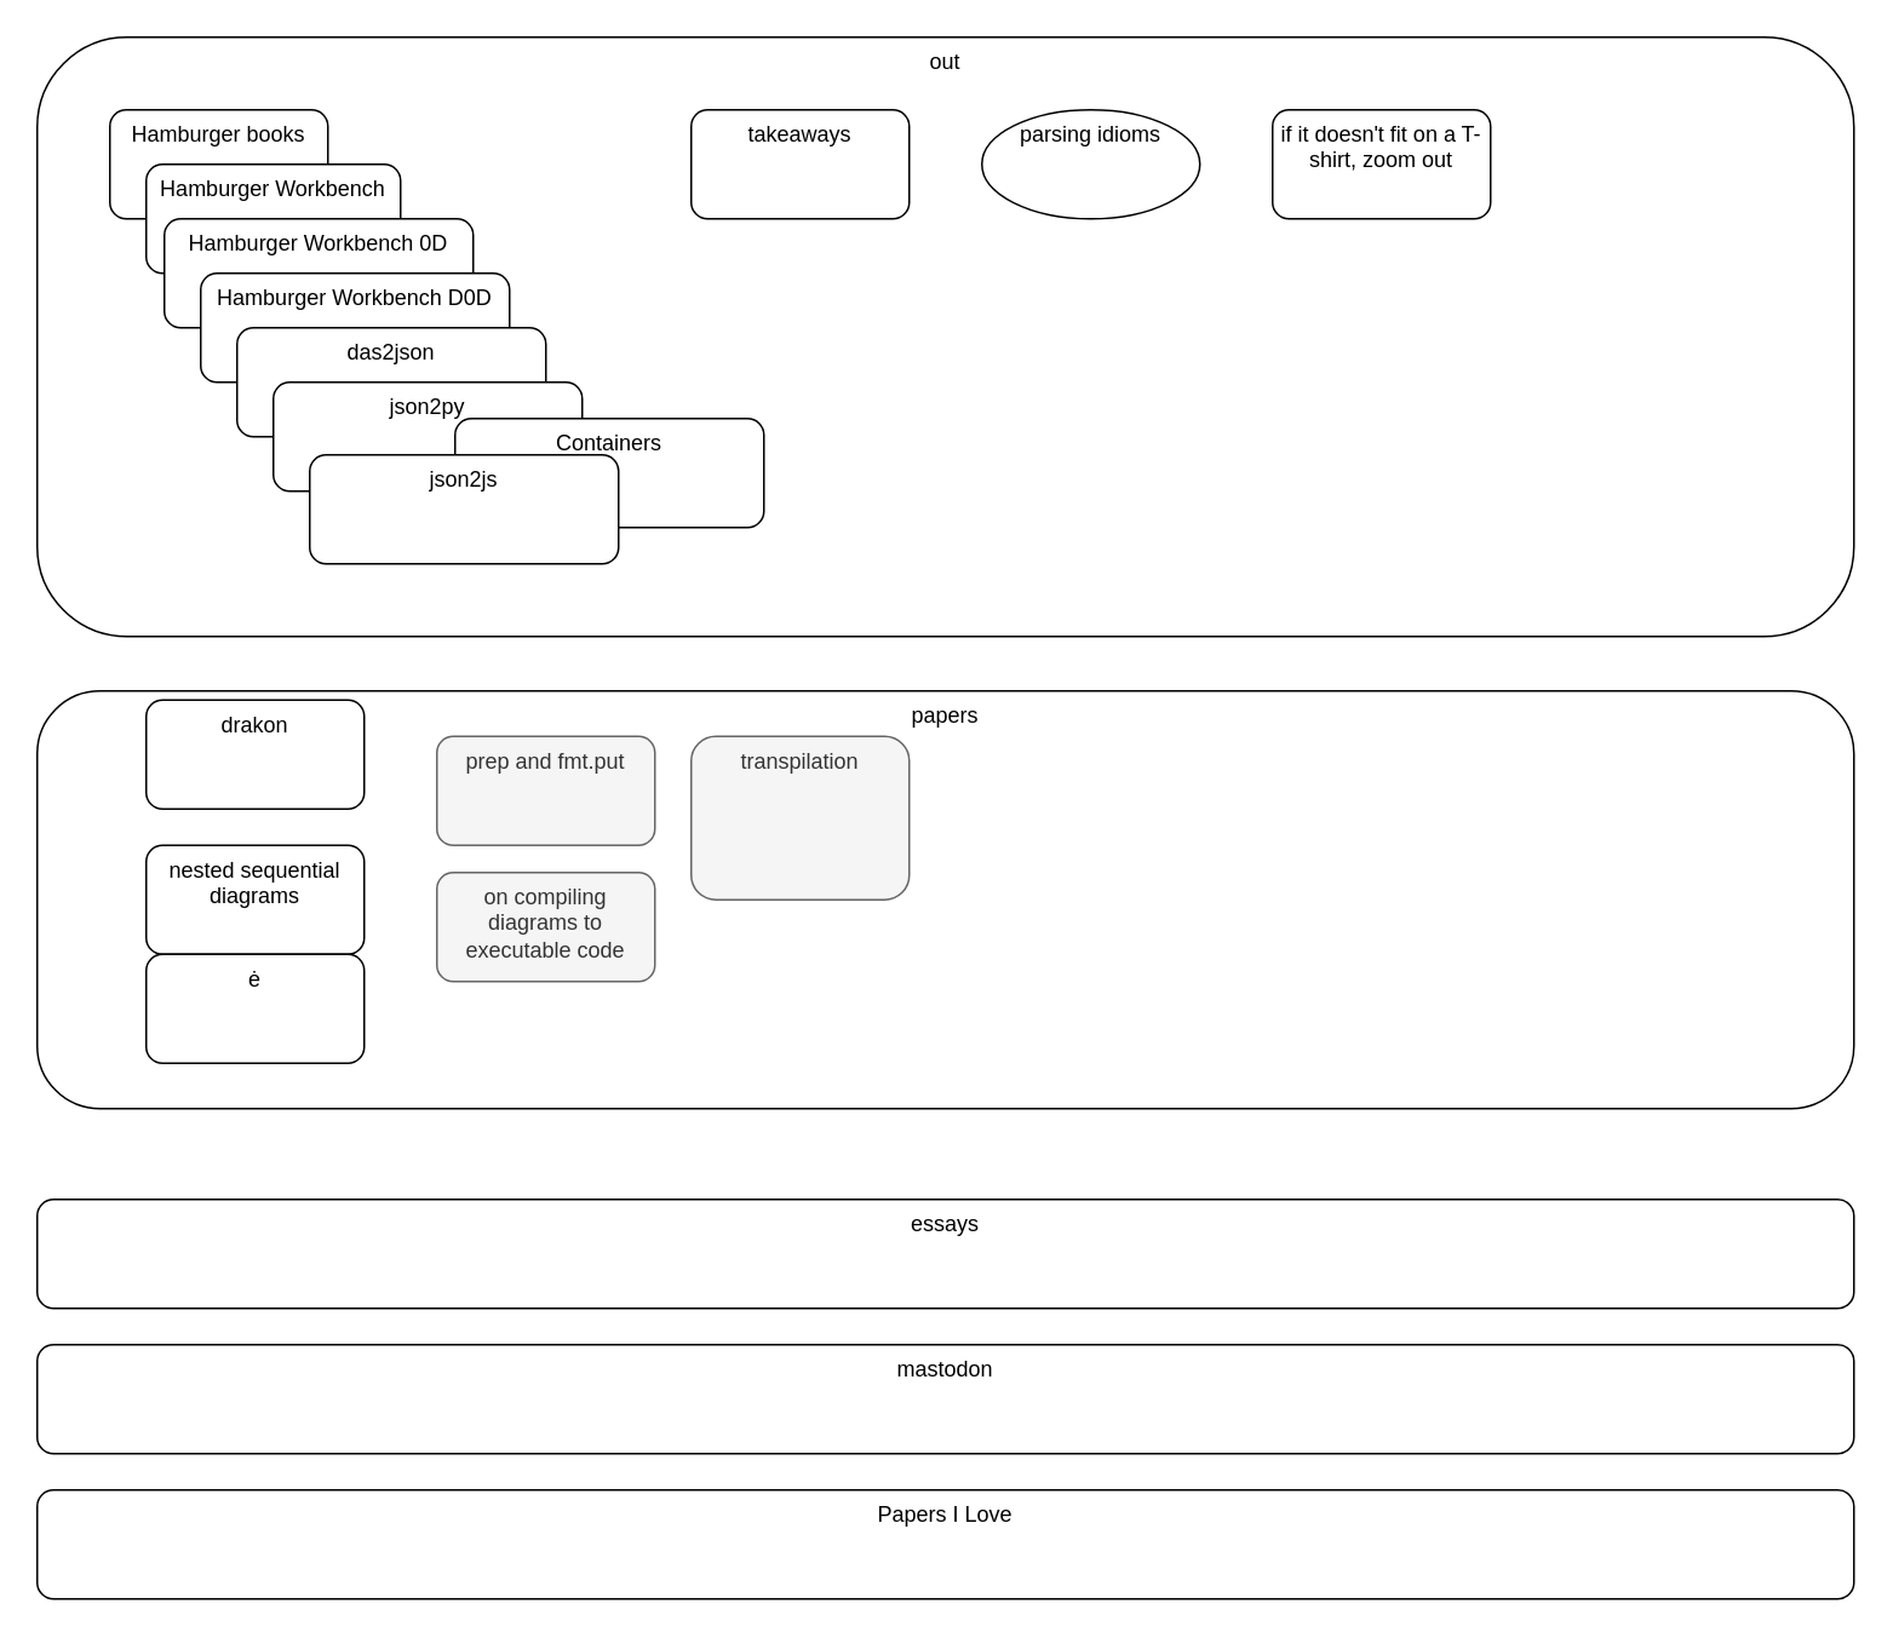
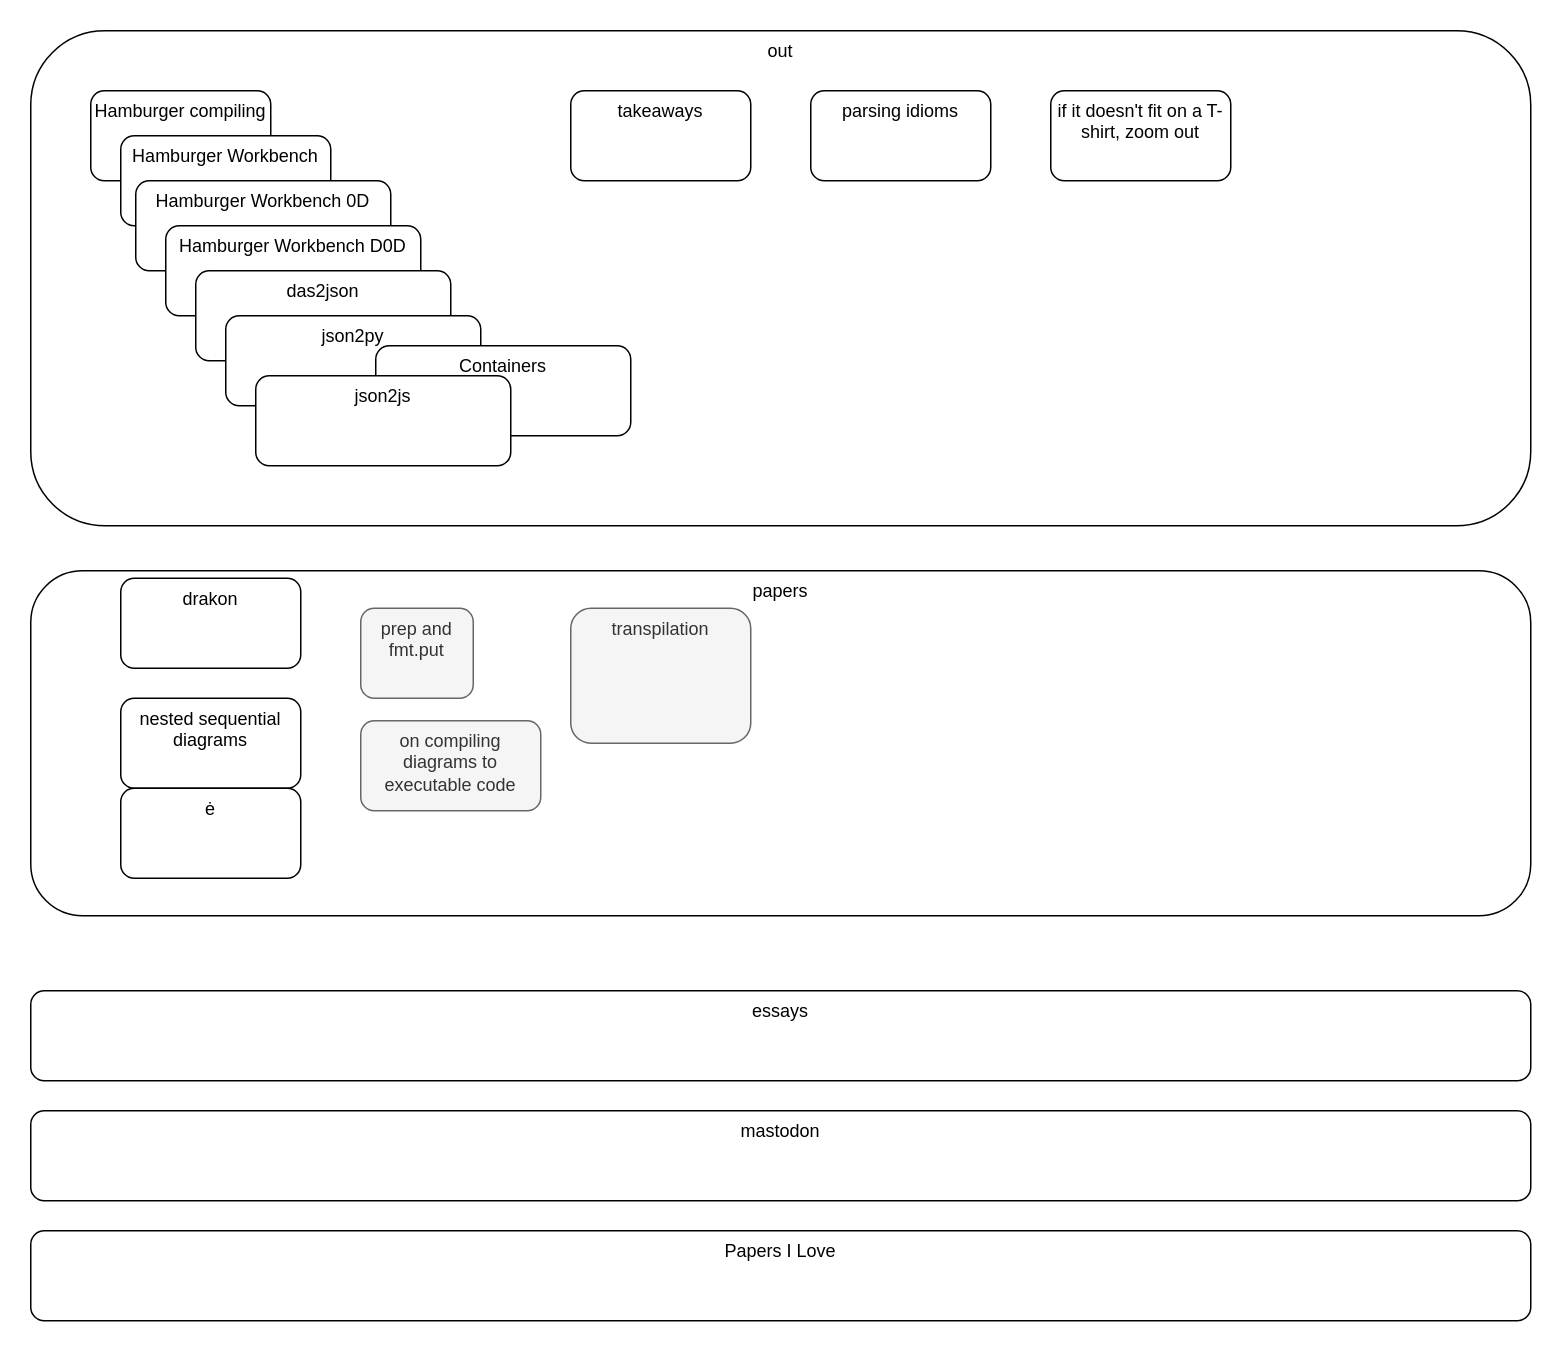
- <mxCell id="3" value="Hamburger books" style="rounded=1;whiteSpace=wrap;html=1;verticalAlign=top;" parent="1" vertex="1"><mxGeometry x="60" y="60" width="120" height="60" as="geometry" /></mxCell>
+ <mxCell id="3" value="Hamburger compiling" style="rounded=1;whiteSpace=wrap;html=1;verticalAlign=top;" parent="1" vertex="1"><mxGeometry x="60" y="60" width="120" height="60" as="geometry" /></mxCell>
- <mxCell id="10" value="parsing idioms" style="ellipse;whiteSpace=wrap;html=1;verticalAlign=top;" parent="1" vertex="1"><mxGeometry x="540" y="60" width="120" height="60" as="geometry" /></mxCell>
+ <mxCell id="10" value="parsing idioms" style="rounded=1;whiteSpace=wrap;html=1;verticalAlign=top;" parent="1" vertex="1"><mxGeometry x="540" y="60" width="120" height="60" as="geometry" /></mxCell>
- <mxCell id="20" value="prep and fmt.put" style="rounded=1;whiteSpace=wrap;html=1;verticalAlign=top;fillColor=#f5f5f5;strokeColor=#666666;fontColor=#333333;" vertex="1" parent="1"><mxGeometry x="240" y="405" width="120" height="60" as="geometry" /></mxCell>
+ <mxCell id="20" value="prep and fmt.put" style="rounded=1;whiteSpace=wrap;html=1;verticalAlign=top;fillColor=#f5f5f5;strokeColor=#666666;fontColor=#333333;" vertex="1" parent="1"><mxGeometry x="240" y="405" width="75" height="60" as="geometry" /></mxCell>
